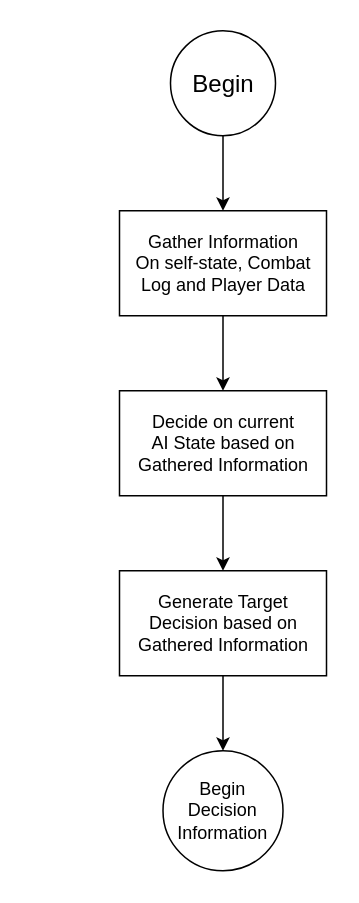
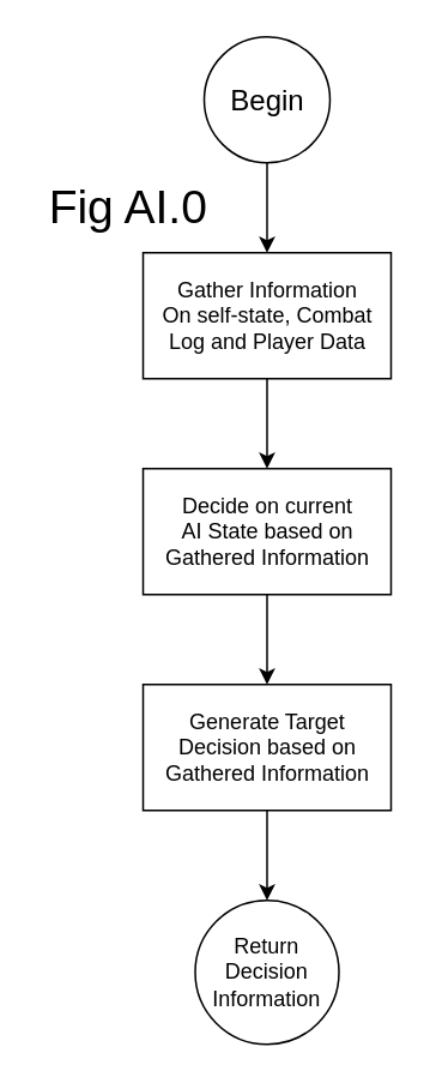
+ <mxCell id="13" value="&lt;font style=&quot;font-size: 26px&quot;&gt;Fig AI.0&lt;/font&gt;" style="text;html=1;strokeColor=none;fillColor=none;align=center;verticalAlign=middle;whiteSpace=wrap;rounded=0;" vertex="1" parent="1"><mxGeometry x="20.5" y="90" width="100" height="50" as="geometry" /></mxCell>
- <mxCell id="12" value="Begin Decision Information&lt;br&gt;" style="text;html=1;strokeColor=none;fillColor=none;align=center;verticalAlign=middle;whiteSpace=wrap;rounded=0;" parent="1" vertex="1"><mxGeometry x="112" y="520" width="72" height="40" as="geometry" /></mxCell>
+ <mxCell id="12" value="Return Decision Information&lt;br&gt;" style="text;html=1;strokeColor=none;fillColor=none;align=center;verticalAlign=middle;whiteSpace=wrap;rounded=0;" parent="1" vertex="1"><mxGeometry x="112" y="520" width="72" height="40" as="geometry" /></mxCell>
